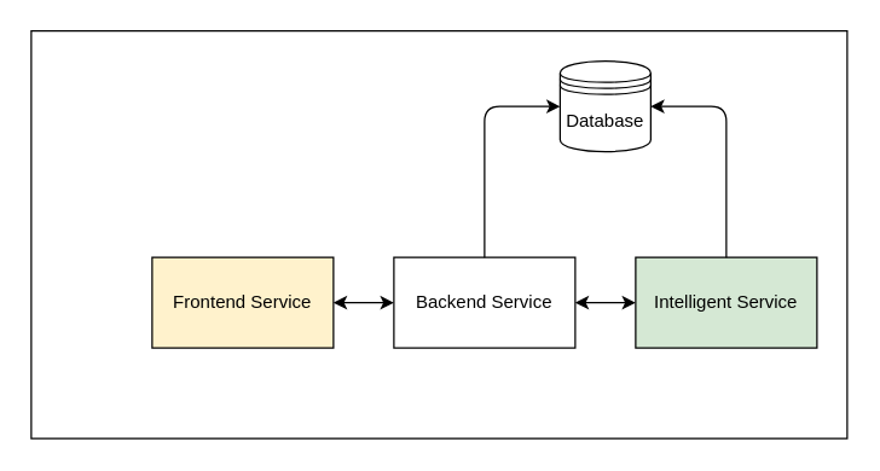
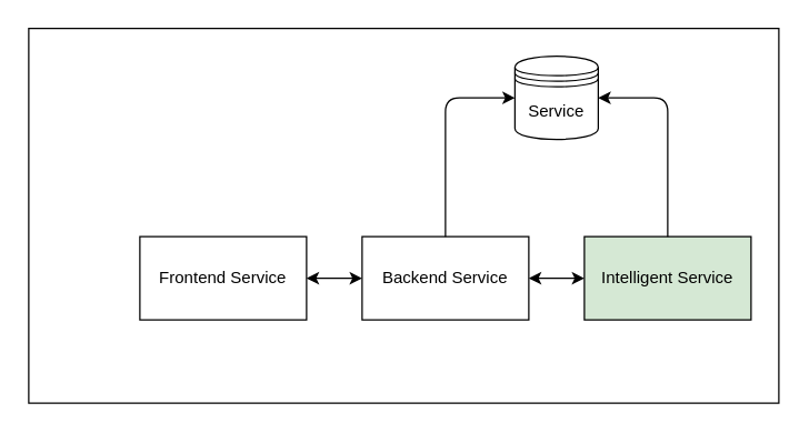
- <mxCell id="9" value="Database" style="shape=datastore;whiteSpace=wrap;html=1;" vertex="1" parent="2"><mxGeometry x="350" y="20" width="60" height="60" as="geometry" /></mxCell>
+ <mxCell id="9" value="Service" style="shape=datastore;whiteSpace=wrap;html=1;" vertex="1" parent="2"><mxGeometry x="350" y="20" width="60" height="60" as="geometry" /></mxCell>
- <mxCell id="4" value="Frontend Service" style="rounded=0;whiteSpace=wrap;html=1;fillColor=#fff2cc;" vertex="1" parent="2"><mxGeometry x="80" y="150" width="120" height="60" as="geometry" /></mxCell>
+ <mxCell id="4" value="Frontend Service" style="rounded=0;whiteSpace=wrap;html=1;" vertex="1" parent="2"><mxGeometry x="80" y="150" width="120" height="60" as="geometry" /></mxCell>
